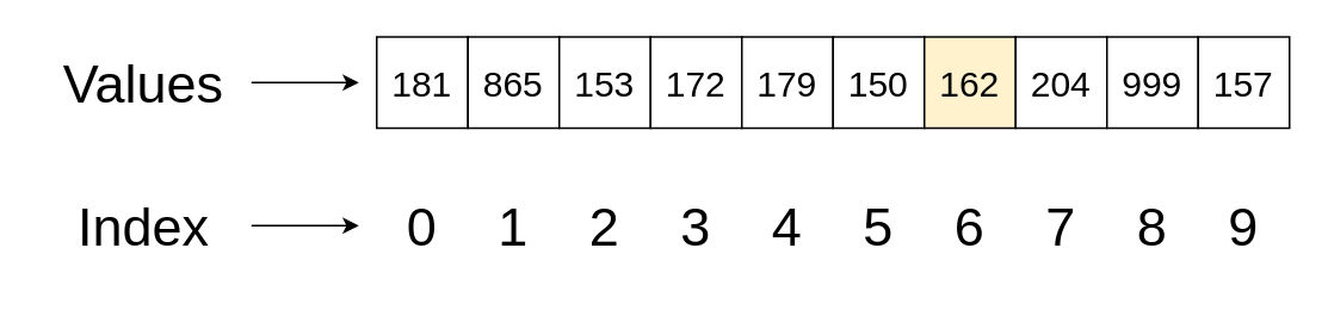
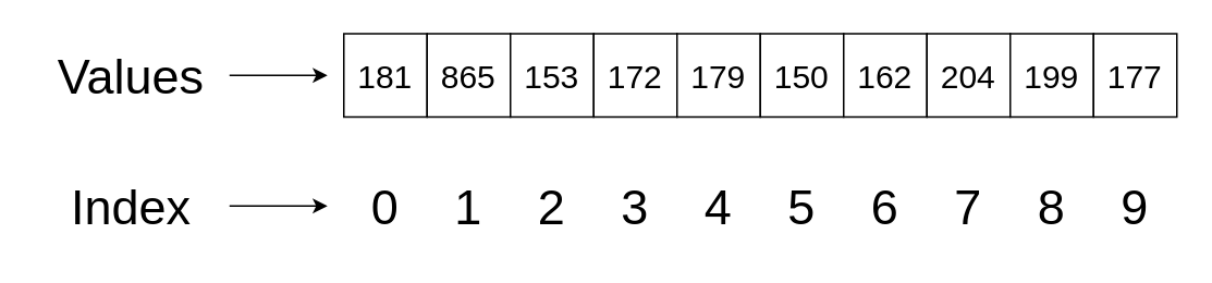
- <mxCell id="18" value="&lt;font style=&quot;font-size: 20px&quot;&gt;162&lt;/font&gt;" style="whiteSpace=wrap;html=1;aspect=fixed;rounded=0;fillColor=#fff2cc;" vertex="1" parent="1"><mxGeometry x="516" y="20" width="51" height="51" as="geometry" /></mxCell>
+ <mxCell id="18" value="&lt;font style=&quot;font-size: 20px&quot;&gt;162&lt;/font&gt;" style="whiteSpace=wrap;html=1;aspect=fixed;rounded=0;" vertex="1" parent="1"><mxGeometry x="516" y="20" width="51" height="51" as="geometry" /></mxCell>
- <mxCell id="20" value="&lt;font style=&quot;font-size: 20px&quot;&gt;999&lt;/font&gt;" style="whiteSpace=wrap;html=1;aspect=fixed;rounded=0;" vertex="1" parent="1"><mxGeometry x="618" y="20" width="51" height="51" as="geometry" /></mxCell>
+ <mxCell id="20" value="&lt;font style=&quot;font-size: 20px&quot;&gt;199&lt;/font&gt;" style="whiteSpace=wrap;html=1;aspect=fixed;rounded=0;" vertex="1" parent="1"><mxGeometry x="618" y="20" width="51" height="51" as="geometry" /></mxCell>
- <mxCell id="21" value="&lt;font style=&quot;font-size: 20px&quot;&gt;157&lt;/font&gt;" style="whiteSpace=wrap;html=1;aspect=fixed;rounded=0;" vertex="1" parent="1"><mxGeometry x="669" y="20" width="51" height="51" as="geometry" /></mxCell>
+ <mxCell id="21" value="&lt;font style=&quot;font-size: 20px&quot;&gt;177&lt;/font&gt;" style="whiteSpace=wrap;html=1;aspect=fixed;rounded=0;" vertex="1" parent="1"><mxGeometry x="669" y="20" width="51" height="51" as="geometry" /></mxCell>
